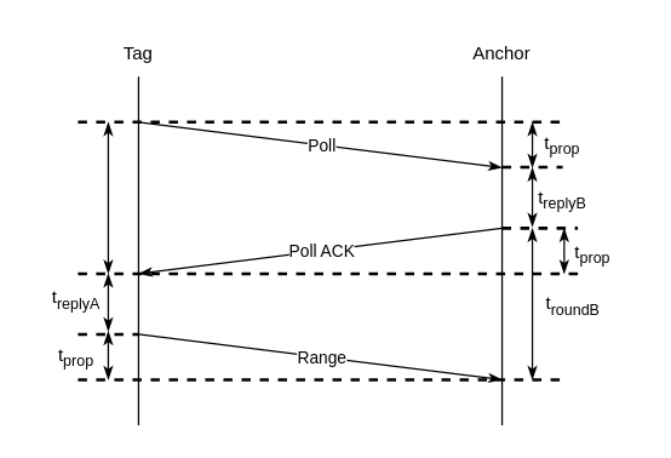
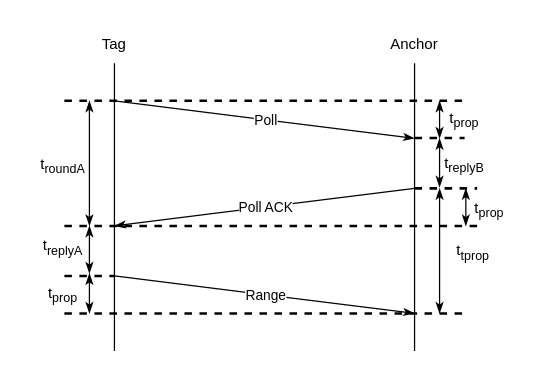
+ <mxCell id="21" value="t&lt;sub&gt;roundA&lt;/sub&gt;" style="text;html=1;align=center;verticalAlign=middle;whiteSpace=wrap;rounded=0;" parent="1" vertex="1"><mxGeometry x="20" y="117" width="60" height="30" as="geometry" /></mxCell>
- <mxCell id="11" value="t&lt;sub&gt;roundB&lt;/sub&gt;" style="text;html=1;align=center;verticalAlign=middle;whiteSpace=wrap;rounded=0;" parent="1" vertex="1"><mxGeometry x="348" y="186" width="60" height="30" as="geometry" /></mxCell>
+ <mxCell id="11" value="t&lt;sub&gt;tprop&lt;/sub&gt;" style="text;html=1;align=center;verticalAlign=middle;whiteSpace=wrap;rounded=0;" parent="1" vertex="1"><mxGeometry x="348" y="186" width="60" height="30" as="geometry" /></mxCell>
